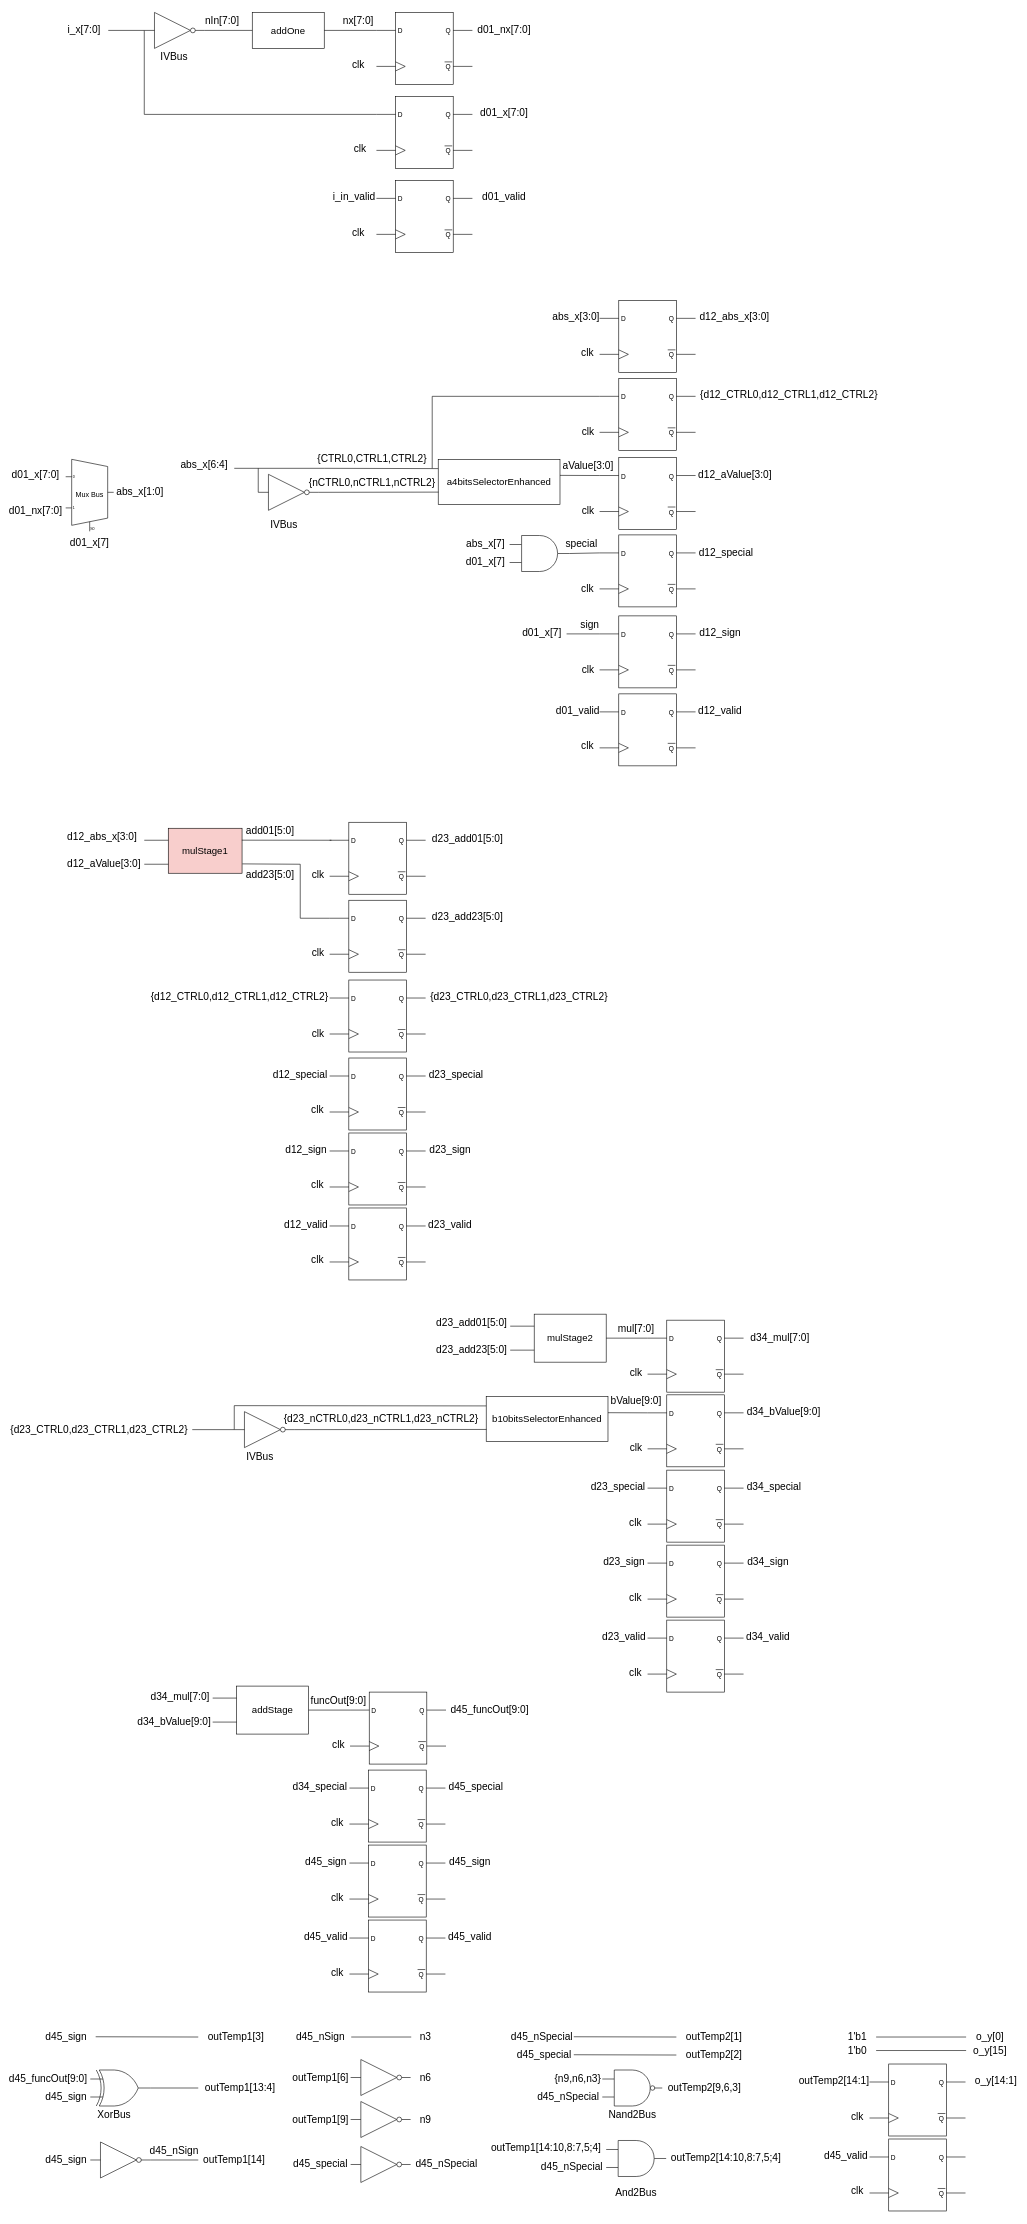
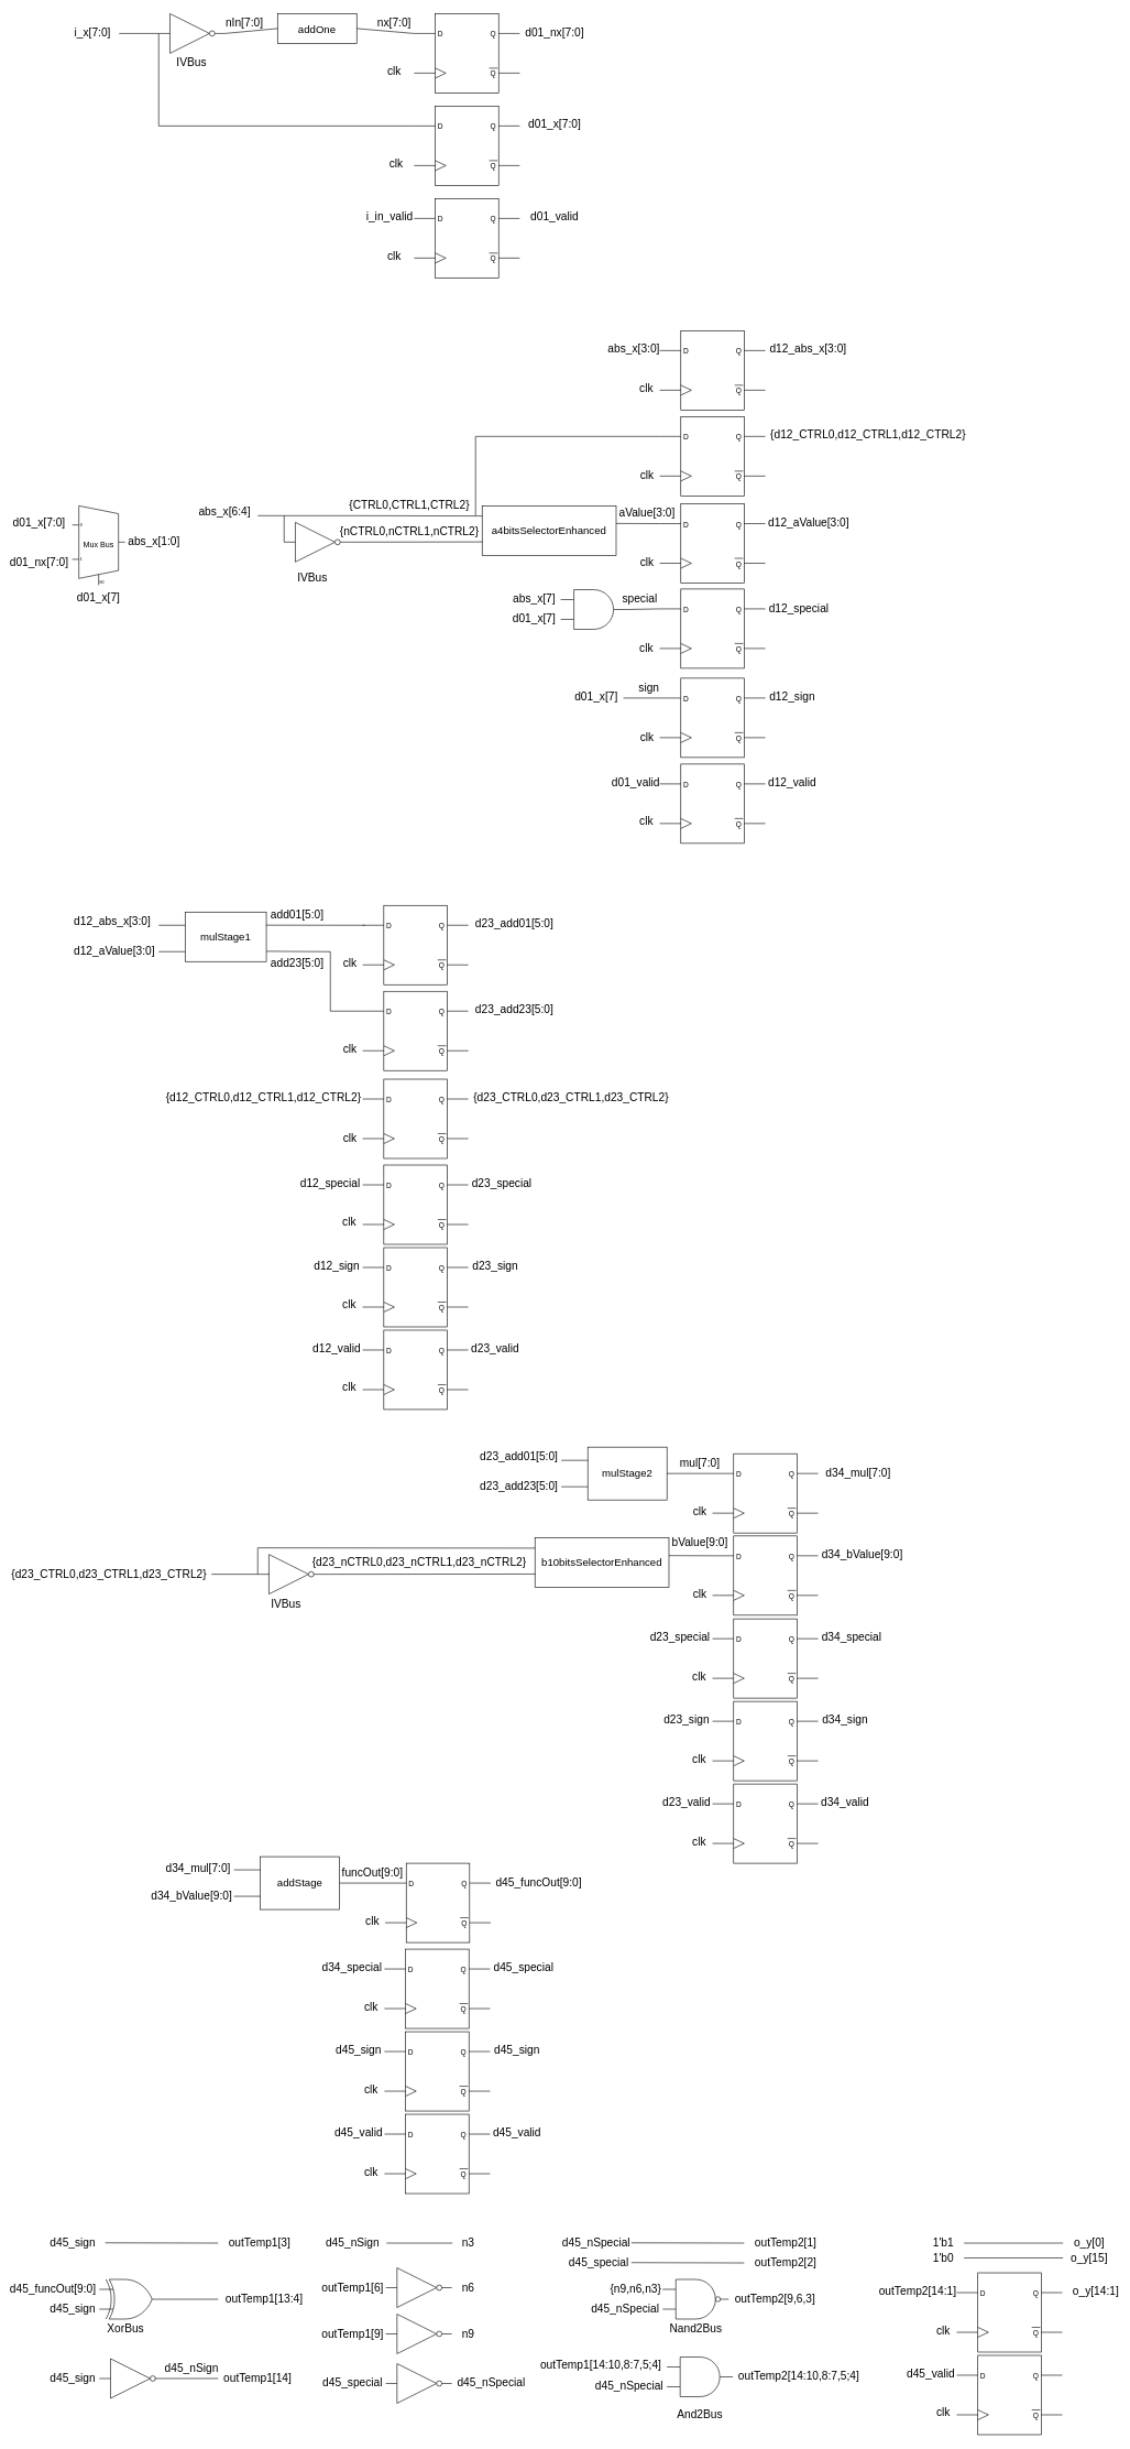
- <mxCell id="2" value="addOne" style="rounded=0;whiteSpace=wrap;html=1;fontSize=16;" vertex="1" parent="1"><mxGeometry x="420" y="20" width="120" height="60" as="geometry" /></mxCell>
+ <mxCell id="2" value="addOne" style="rounded=0;whiteSpace=wrap;html=1;fontSize=16;" vertex="1" parent="1"><mxGeometry x="420" y="20" width="120" height="45" as="geometry" /></mxCell>
- <mxCell id="76" value="mulStage1" style="rounded=0;whiteSpace=wrap;html=1;fontSize=16;fillColor=#f8cecc;" vertex="1" parent="1"><mxGeometry x="280" y="1380" width="123" height="75" as="geometry" /></mxCell>
+ <mxCell id="76" value="mulStage1" style="rounded=0;whiteSpace=wrap;html=1;fontSize=16;" vertex="1" parent="1"><mxGeometry x="280" y="1380" width="123" height="75" as="geometry" /></mxCell>
